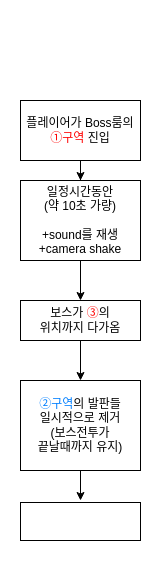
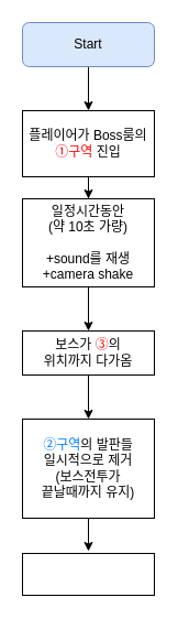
+ <mxCell id="5" value="Start" style="rounded=1;whiteSpace=wrap;html=1;fillColor=#dae8fc;strokeColor=#6c8ebf;" vertex="1" parent="1"><mxGeometry x="20" y="20" width="120" height="40" as="geometry" /></mxCell>
+ <mxCell id="2" style="edgeStyle=orthogonalEdgeStyle;rounded=0;orthogonalLoop=1;jettySize=auto;html=1;entryX=0.5;entryY=0;entryDx=0;entryDy=0;" edge="1" parent="1" source="5" target="4"><mxGeometry relative="1" as="geometry"><mxPoint x="80" y="60" as="sourcePoint" /></mxGeometry></mxCell>
